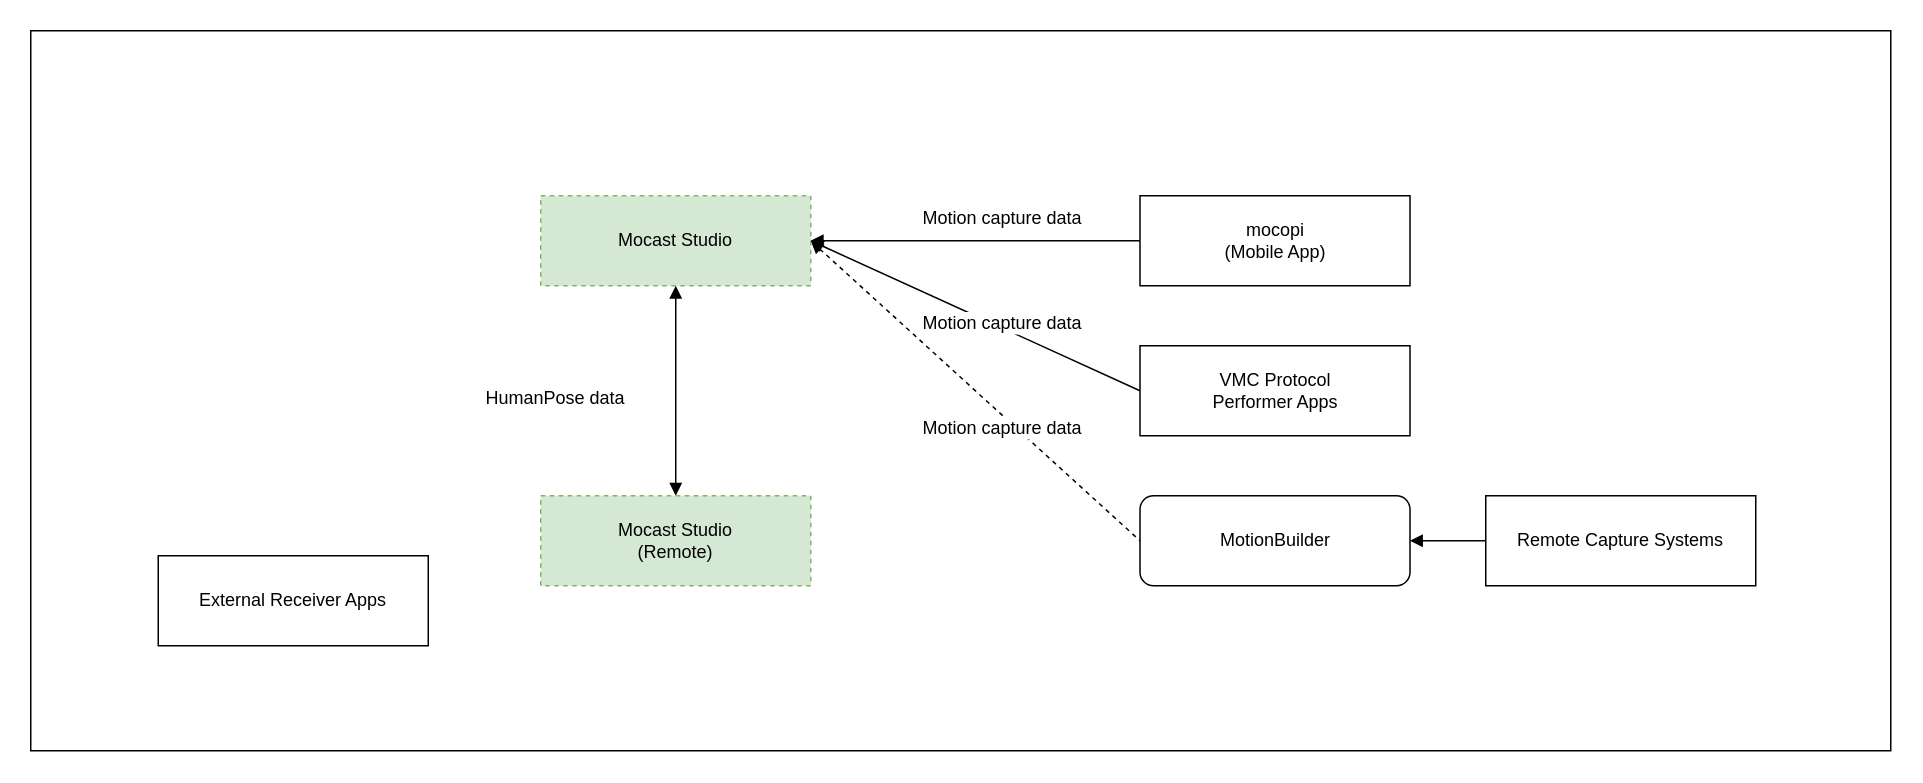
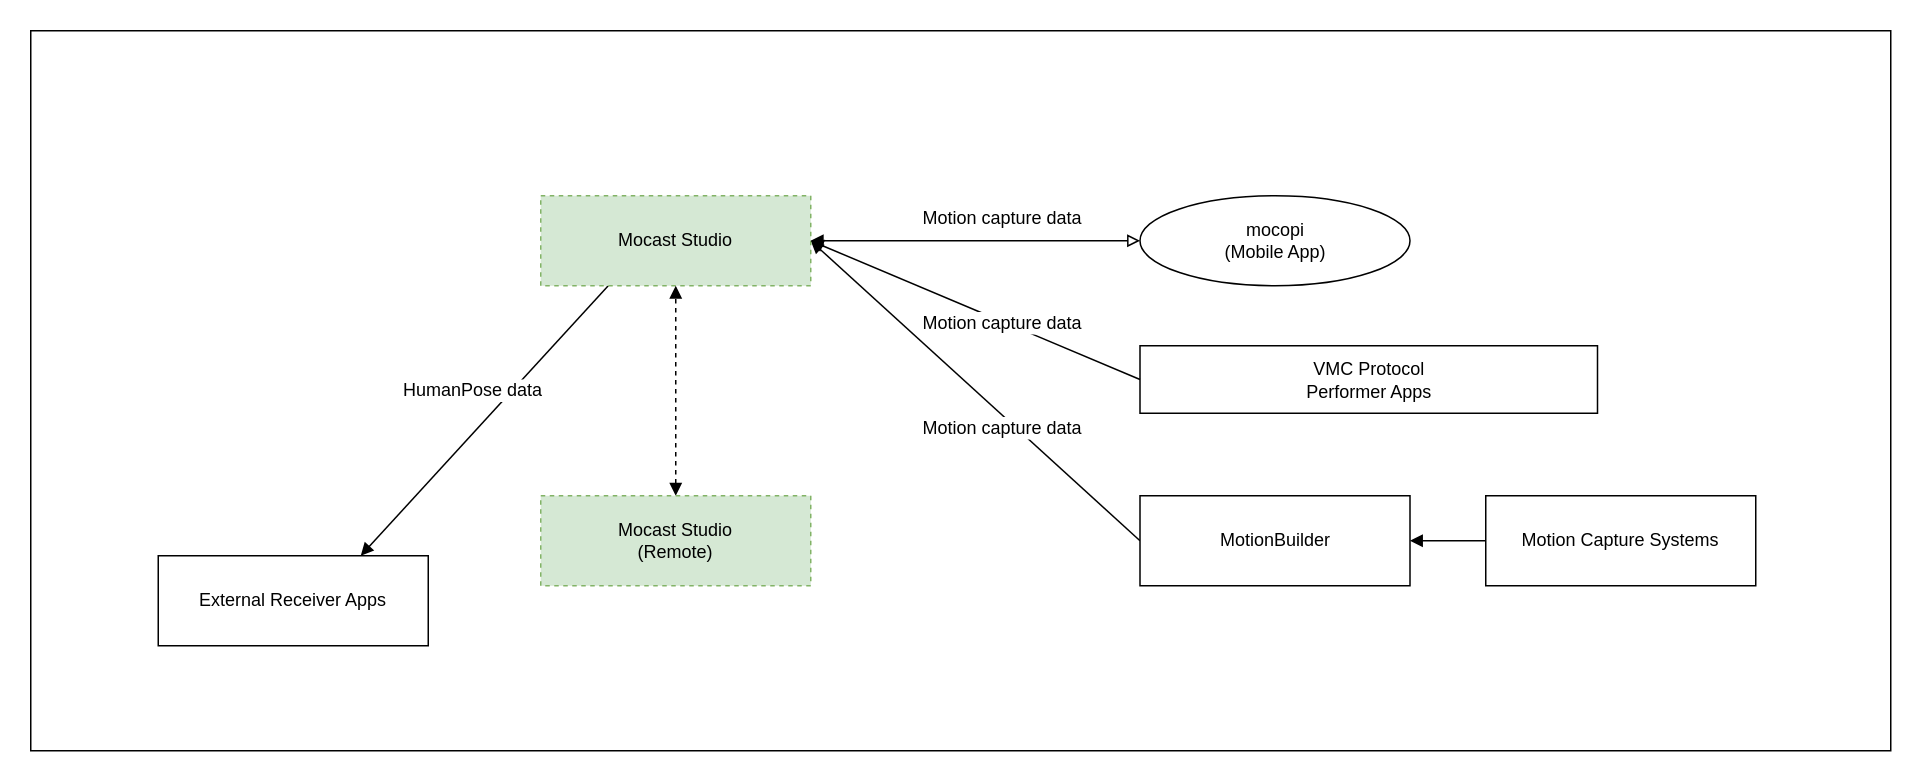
- <mxCell id="16" style="edgeStyle=none;html=1;exitX=1;exitY=0.5;exitDx=0;exitDy=0;entryX=0;entryY=0.5;entryDx=0;entryDy=0;startArrow=block;startFill=1;endArrow=none;endFill=0;" parent="1" source="6" target="15" edge="1"><mxGeometry relative="1" as="geometry"><mxPoint x="747.5" y="270" as="targetPoint" /><mxPoint x="577.5" y="270" as="sourcePoint" /></mxGeometry></mxCell>
+ <mxCell id="16" style="edgeStyle=none;html=1;exitX=1;exitY=0.5;exitDx=0;exitDy=0;entryX=0;entryY=0.5;entryDx=0;entryDy=0;startArrow=block;startFill=1;endArrow=block;endFill=0;" parent="1" source="6" target="15" edge="1"><mxGeometry relative="1" as="geometry"><mxPoint x="747.5" y="270" as="targetPoint" /><mxPoint x="577.5" y="270" as="sourcePoint" /></mxGeometry></mxCell>
- <mxCell id="15" value="mocopi&lt;br style=&quot;border-color: var(--border-color);&quot;&gt;(Mobile App)" style="rounded=0;whiteSpace=wrap;html=1;" parent="1" vertex="1"><mxGeometry x="759.5" y="130" width="180" height="60" as="geometry" /></mxCell>
+ <mxCell id="15" value="mocopi&lt;br style=&quot;border-color: var(--border-color);&quot;&gt;(Mobile App)" style="ellipse;whiteSpace=wrap;html=1;" parent="1" vertex="1"><mxGeometry x="759.5" y="130" width="180" height="60" as="geometry" /></mxCell>
- <mxCell id="5" style="edgeStyle=none;html=1;exitX=1;exitY=0.5;exitDx=0;exitDy=0;entryX=0;entryY=0.5;entryDx=0;entryDy=0;startArrow=block;startFill=1;endArrow=none;endFill=0;dashed=1;" parent="1" source="6" target="9" edge="1"><mxGeometry relative="1" as="geometry"><mxPoint x="677.5" y="260" as="targetPoint" /></mxGeometry></mxCell>
+ <mxCell id="5" style="edgeStyle=none;html=1;exitX=1;exitY=0.5;exitDx=0;exitDy=0;entryX=0;entryY=0.5;entryDx=0;entryDy=0;startArrow=block;startFill=1;endArrow=none;endFill=0;" parent="1" source="6" target="9" edge="1"><mxGeometry relative="1" as="geometry"><mxPoint x="677.5" y="260" as="targetPoint" /></mxGeometry></mxCell>
- <mxCell id="10" value="VMC Protocol&lt;br style=&quot;border-color: var(--border-color);&quot;&gt;Performer Apps" style="rounded=0;whiteSpace=wrap;html=1;" parent="1" vertex="1"><mxGeometry x="759.5" y="230" width="180" height="60" as="geometry" /></mxCell>
+ <mxCell id="10" value="VMC Protocol&lt;br style=&quot;border-color: var(--border-color);&quot;&gt;Performer Apps" style="rounded=0;whiteSpace=wrap;html=1;" parent="1" vertex="1"><mxGeometry x="759.5" y="230" width="305" height="45" as="geometry" /></mxCell>
- <mxCell id="18" value="" style="endArrow=block;html=1;exitX=0.5;exitY=0;exitDx=0;exitDy=0;startArrow=block;startFill=1;endFill=1;dashed=0;" parent="1" source="19" target="6" edge="1"><mxGeometry width="50" height="50" relative="1" as="geometry"><mxPoint x="227.5" y="270" as="sourcePoint" /><mxPoint x="397.5" y="270" as="targetPoint" /></mxGeometry></mxCell>
+ <mxCell id="18" value="" style="endArrow=block;html=1;exitX=0.5;exitY=0;exitDx=0;exitDy=0;startArrow=block;startFill=1;endFill=1;dashed=1;" parent="1" source="19" target="6" edge="1"><mxGeometry width="50" height="50" relative="1" as="geometry"><mxPoint x="227.5" y="270" as="sourcePoint" /><mxPoint x="397.5" y="270" as="targetPoint" /></mxGeometry></mxCell>
- <mxCell id="7" value="HumanPose data" style="text;html=1;strokeColor=none;fillColor=none;align=center;verticalAlign=middle;whiteSpace=wrap;rounded=0;labelBackgroundColor=default;" parent="1" vertex="1"><mxGeometry x="295" y="250" width="150" height="30" as="geometry" /></mxCell>
+ <mxCell id="7" value="HumanPose data" style="text;html=1;strokeColor=none;fillColor=none;align=center;verticalAlign=middle;whiteSpace=wrap;rounded=0;labelBackgroundColor=default;" parent="1" vertex="1"><mxGeometry x="240" y="245" width="150" height="30" as="geometry" /></mxCell>
+ <mxCell id="4" value="" style="endArrow=none;html=1;exitX=0.75;exitY=0;exitDx=0;exitDy=0;startArrow=block;startFill=1;endFill=0;entryX=0.25;entryY=1;entryDx=0;entryDy=0;" parent="1" source="3" target="6" edge="1"><mxGeometry width="50" height="50" relative="1" as="geometry"><mxPoint x="327.5" y="259.86" as="sourcePoint" /><mxPoint x="437.5" y="260" as="targetPoint" /></mxGeometry></mxCell>
- <mxCell id="9" value="MotionBuilder" style="whiteSpace=wrap;html=1;rounded=1;" parent="1" vertex="1"><mxGeometry x="759.5" y="330" width="180" height="60" as="geometry" /></mxCell>
+ <mxCell id="9" value="MotionBuilder" style="rounded=0;whiteSpace=wrap;html=1;" parent="1" vertex="1"><mxGeometry x="759.5" y="330" width="180" height="60" as="geometry" /></mxCell>
- <mxCell id="13" value="Remote Capture Systems" style="rounded=0;whiteSpace=wrap;html=1;" parent="1" vertex="1"><mxGeometry x="990" y="330" width="180" height="60" as="geometry" /></mxCell>
+ <mxCell id="13" value="Motion Capture Systems" style="rounded=0;whiteSpace=wrap;html=1;" parent="1" vertex="1"><mxGeometry x="990" y="330" width="180" height="60" as="geometry" /></mxCell>
